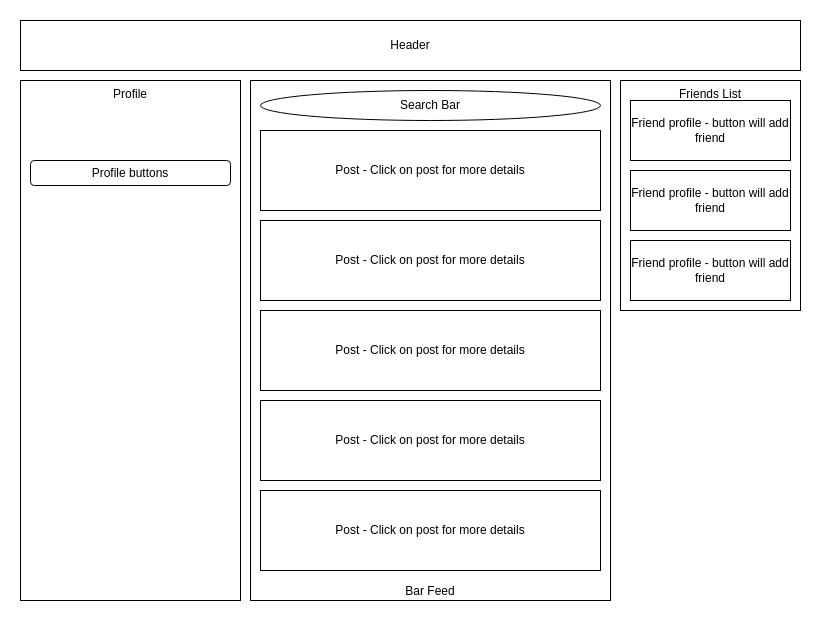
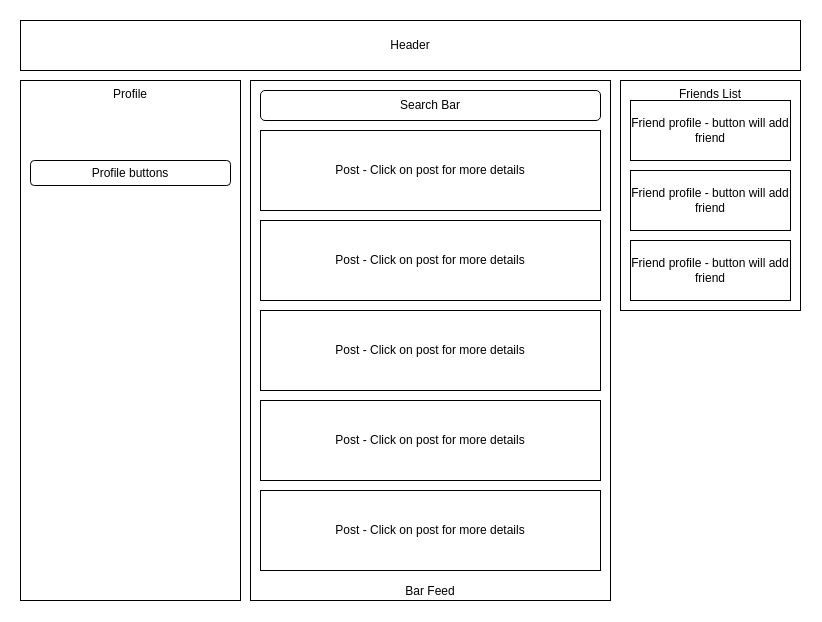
- <mxCell id="6" value="Search Bar" style="ellipse;whiteSpace=wrap;html=1;verticalAlign=middle;" parent="1" vertex="1"><mxGeometry x="260" y="90" width="340" height="30" as="geometry" /></mxCell>
+ <mxCell id="6" value="Search Bar" style="rounded=1;whiteSpace=wrap;html=1;verticalAlign=middle;" parent="1" vertex="1"><mxGeometry x="260" y="90" width="340" height="30" as="geometry" /></mxCell>
